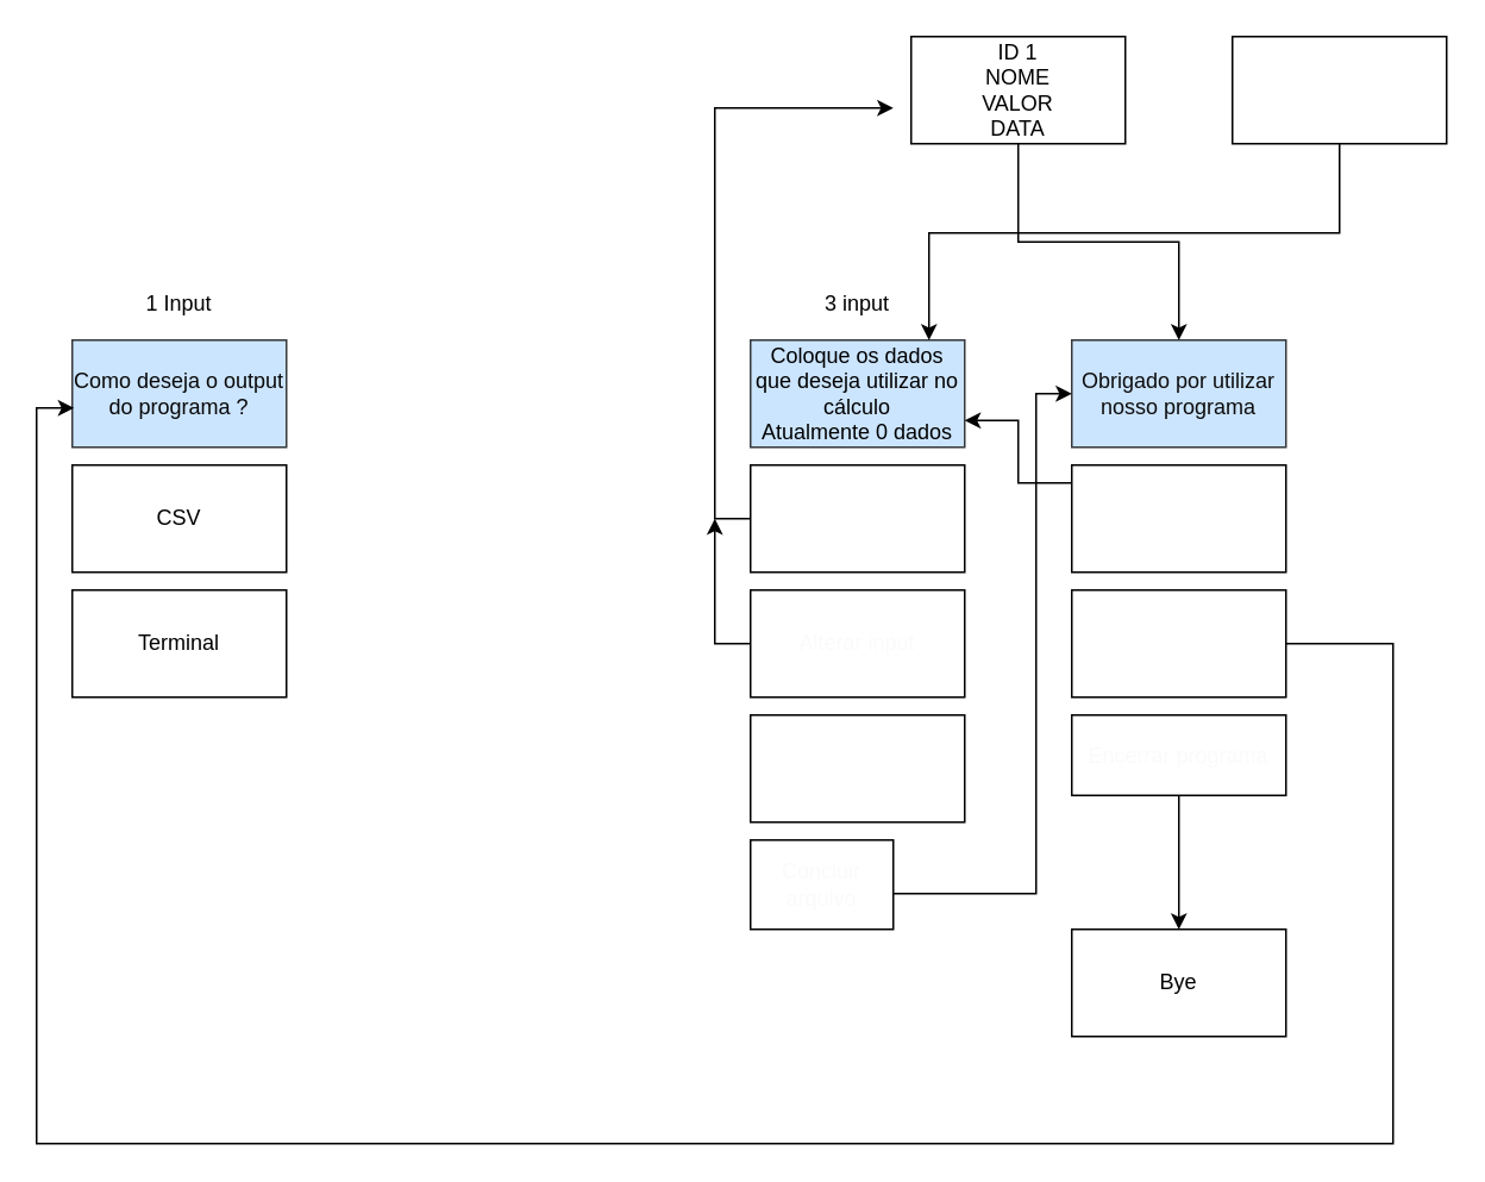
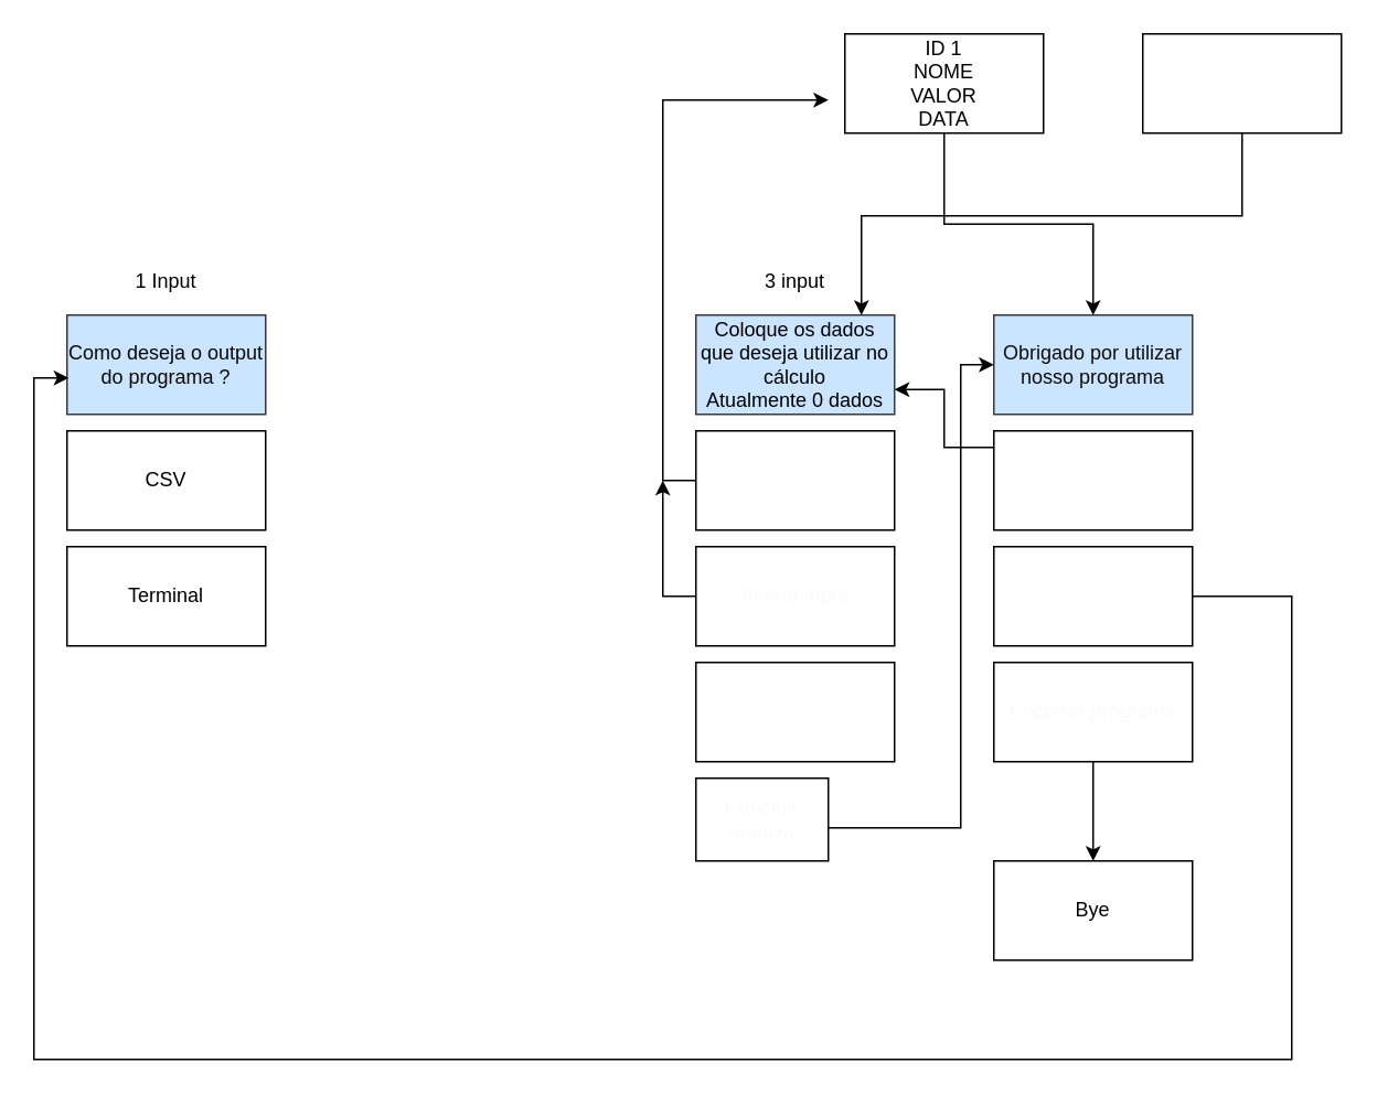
- <mxCell id="15" value="Encerrar programa" style="rounded=0;whiteSpace=wrap;html=1;fontColor=#FAFAFA;" parent="1" vertex="1"><mxGeometry x="600" y="400" width="120" height="45" as="geometry" /></mxCell>
+ <mxCell id="15" value="Encerrar programa" style="rounded=0;whiteSpace=wrap;html=1;fontColor=#FAFAFA;" parent="1" vertex="1"><mxGeometry x="600" y="400" width="120" height="60" as="geometry" /></mxCell>
